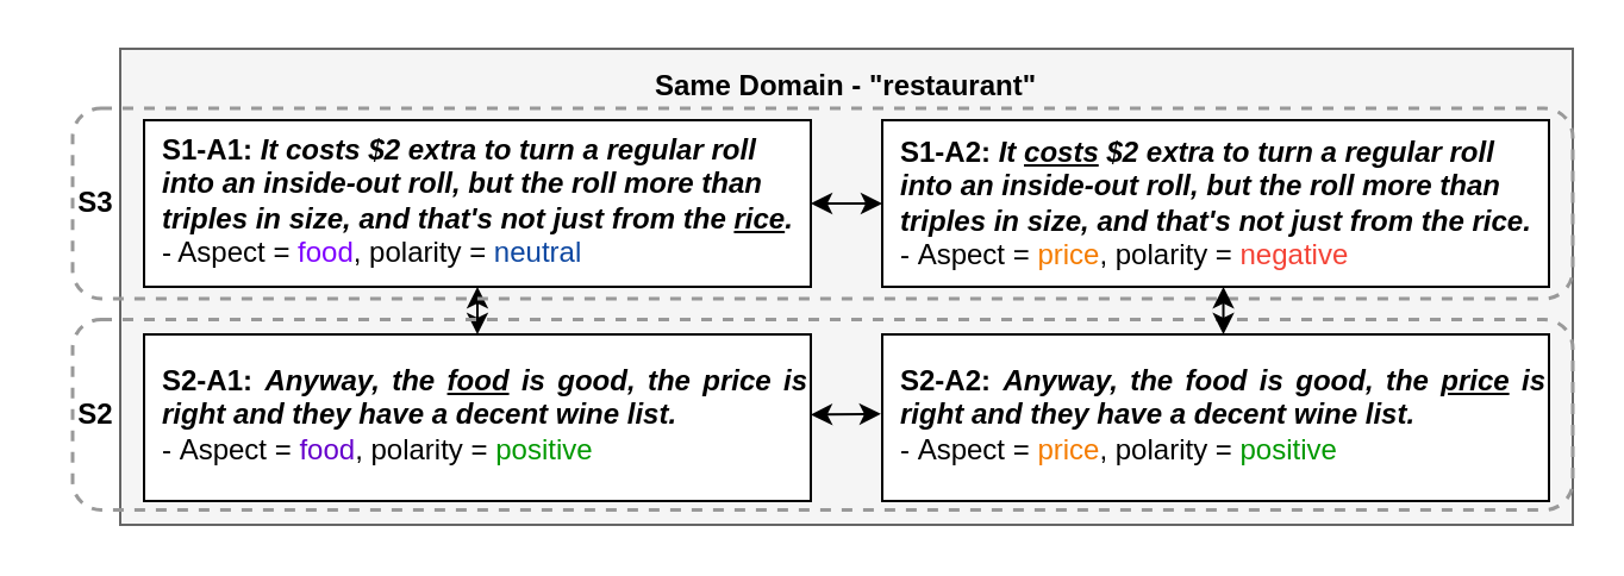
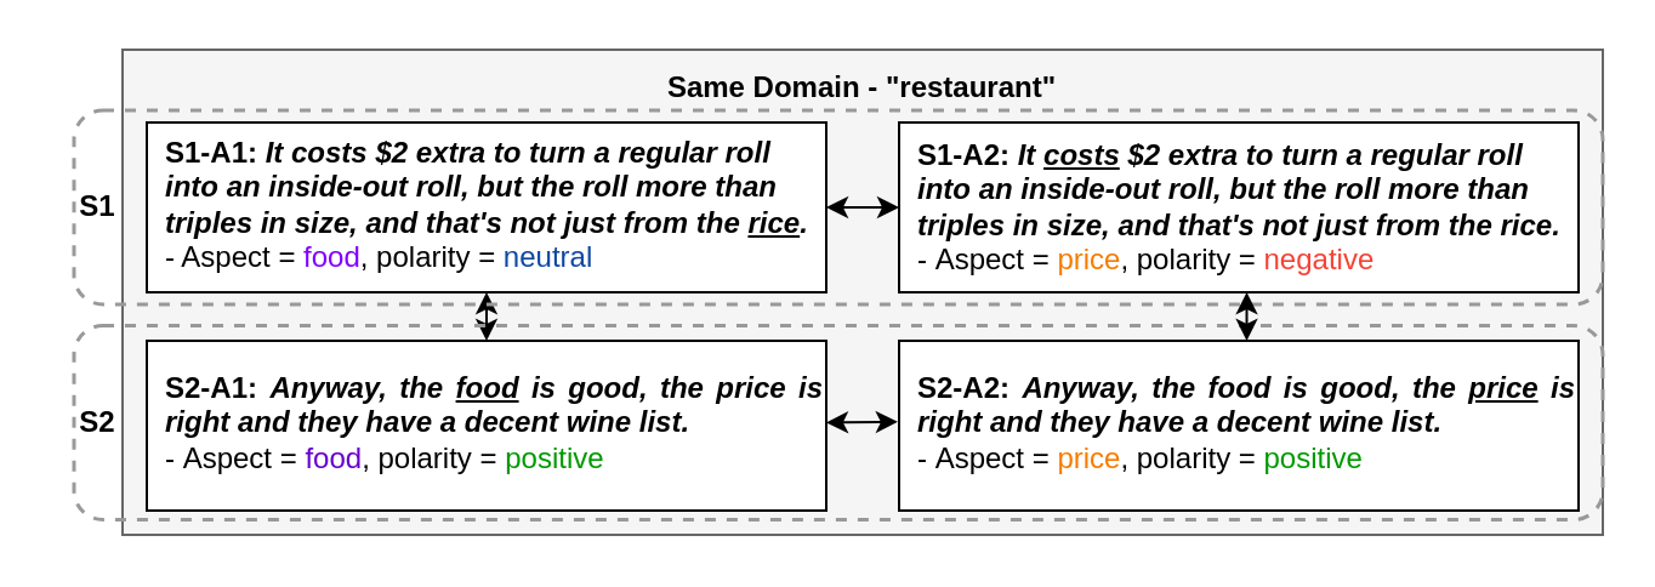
- <mxCell id="16" value="&lt;b&gt;S3&lt;/b&gt;" style="text;html=1;strokeColor=none;fillColor=none;align=center;verticalAlign=middle;whiteSpace=wrap;rounded=0;dashed=1;" vertex="1" parent="1"><mxGeometry x="20" y="75" width="40" height="20" as="geometry" /></mxCell>
+ <mxCell id="16" value="&lt;b&gt;S1&lt;/b&gt;" style="text;html=1;strokeColor=none;fillColor=none;align=center;verticalAlign=middle;whiteSpace=wrap;rounded=0;dashed=1;" vertex="1" parent="1"><mxGeometry x="20" y="75" width="40" height="20" as="geometry" /></mxCell>
